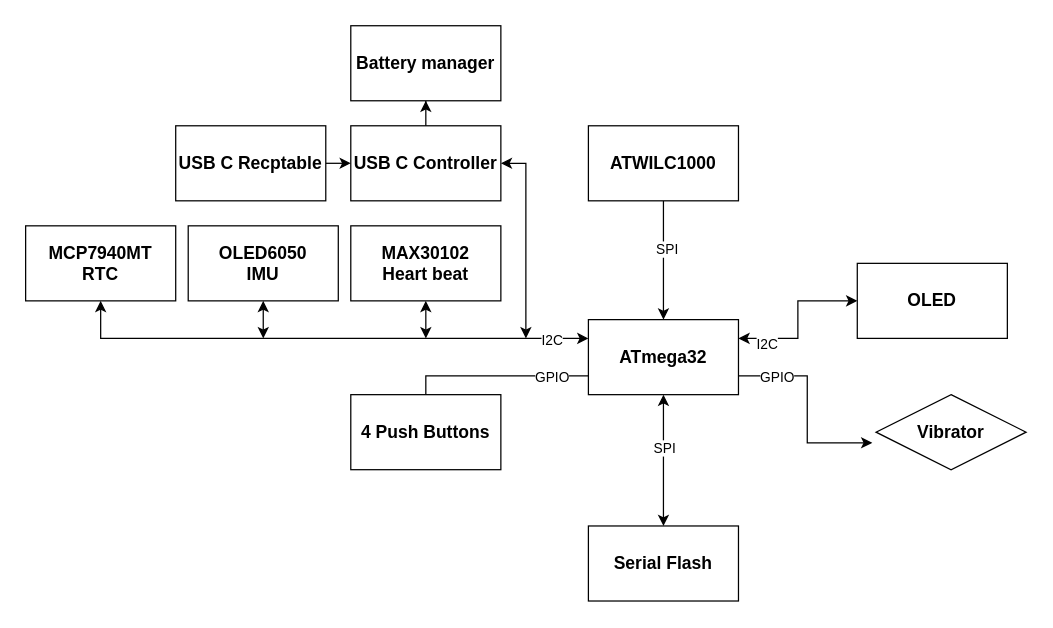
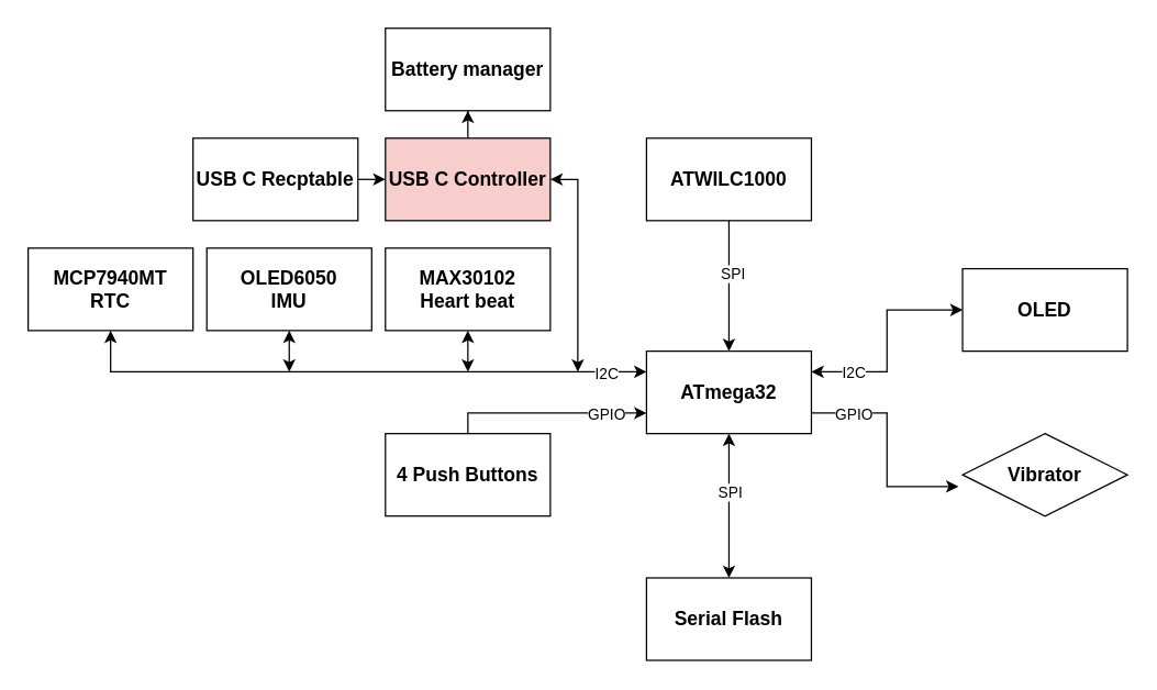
- <mxCell id="15" value="&lt;font style=&quot;font-size: 14px;&quot;&gt;&lt;b&gt;USB C Controller&lt;/b&gt;&lt;/font&gt;" style="whiteSpace=wrap;html=1;" parent="1" vertex="1"><mxGeometry x="280" y="100" width="120" height="60" as="geometry" /></mxCell>
+ <mxCell id="15" value="&lt;font style=&quot;font-size: 14px;&quot;&gt;&lt;b&gt;USB C Controller&lt;/b&gt;&lt;/font&gt;" style="whiteSpace=wrap;html=1;fillColor=#f8cecc;" parent="1" vertex="1"><mxGeometry x="280" y="100" width="120" height="60" as="geometry" /></mxCell>
- <mxCell id="19" value="&lt;font style=&quot;font-size: 14px;&quot;&gt;&lt;b&gt;OLED&lt;/b&gt;&lt;/font&gt;" style="whiteSpace=wrap;html=1;" parent="1" vertex="1"><mxGeometry x="685" y="210" width="120" height="60" as="geometry" /></mxCell>
+ <mxCell id="19" value="&lt;font style=&quot;font-size: 14px;&quot;&gt;&lt;b&gt;OLED&lt;/b&gt;&lt;/font&gt;" style="whiteSpace=wrap;html=1;" parent="1" vertex="1"><mxGeometry x="700" y="195" width="120" height="60" as="geometry" /></mxCell>
- <mxCell id="16" style="edgeStyle=orthogonalEdgeStyle;rounded=0;orthogonalLoop=1;jettySize=auto;html=1;exitX=0.5;exitY=0;exitDx=0;exitDy=0;entryX=0;entryY=0.75;entryDx=0;entryDy=0;startArrow=none;startFill=0;endArrow=none;" parent="1" source="18" target="6" edge="1"><mxGeometry relative="1" as="geometry"><Array as="points"><mxPoint x="340" y="300" /></Array></mxGeometry></mxCell>
+ <mxCell id="16" style="edgeStyle=orthogonalEdgeStyle;rounded=0;orthogonalLoop=1;jettySize=auto;html=1;exitX=0.5;exitY=0;exitDx=0;exitDy=0;entryX=0;entryY=0.75;entryDx=0;entryDy=0;startArrow=none;startFill=0;" parent="1" source="18" target="6" edge="1"><mxGeometry relative="1" as="geometry"><Array as="points"><mxPoint x="340" y="300" /></Array></mxGeometry></mxCell>
